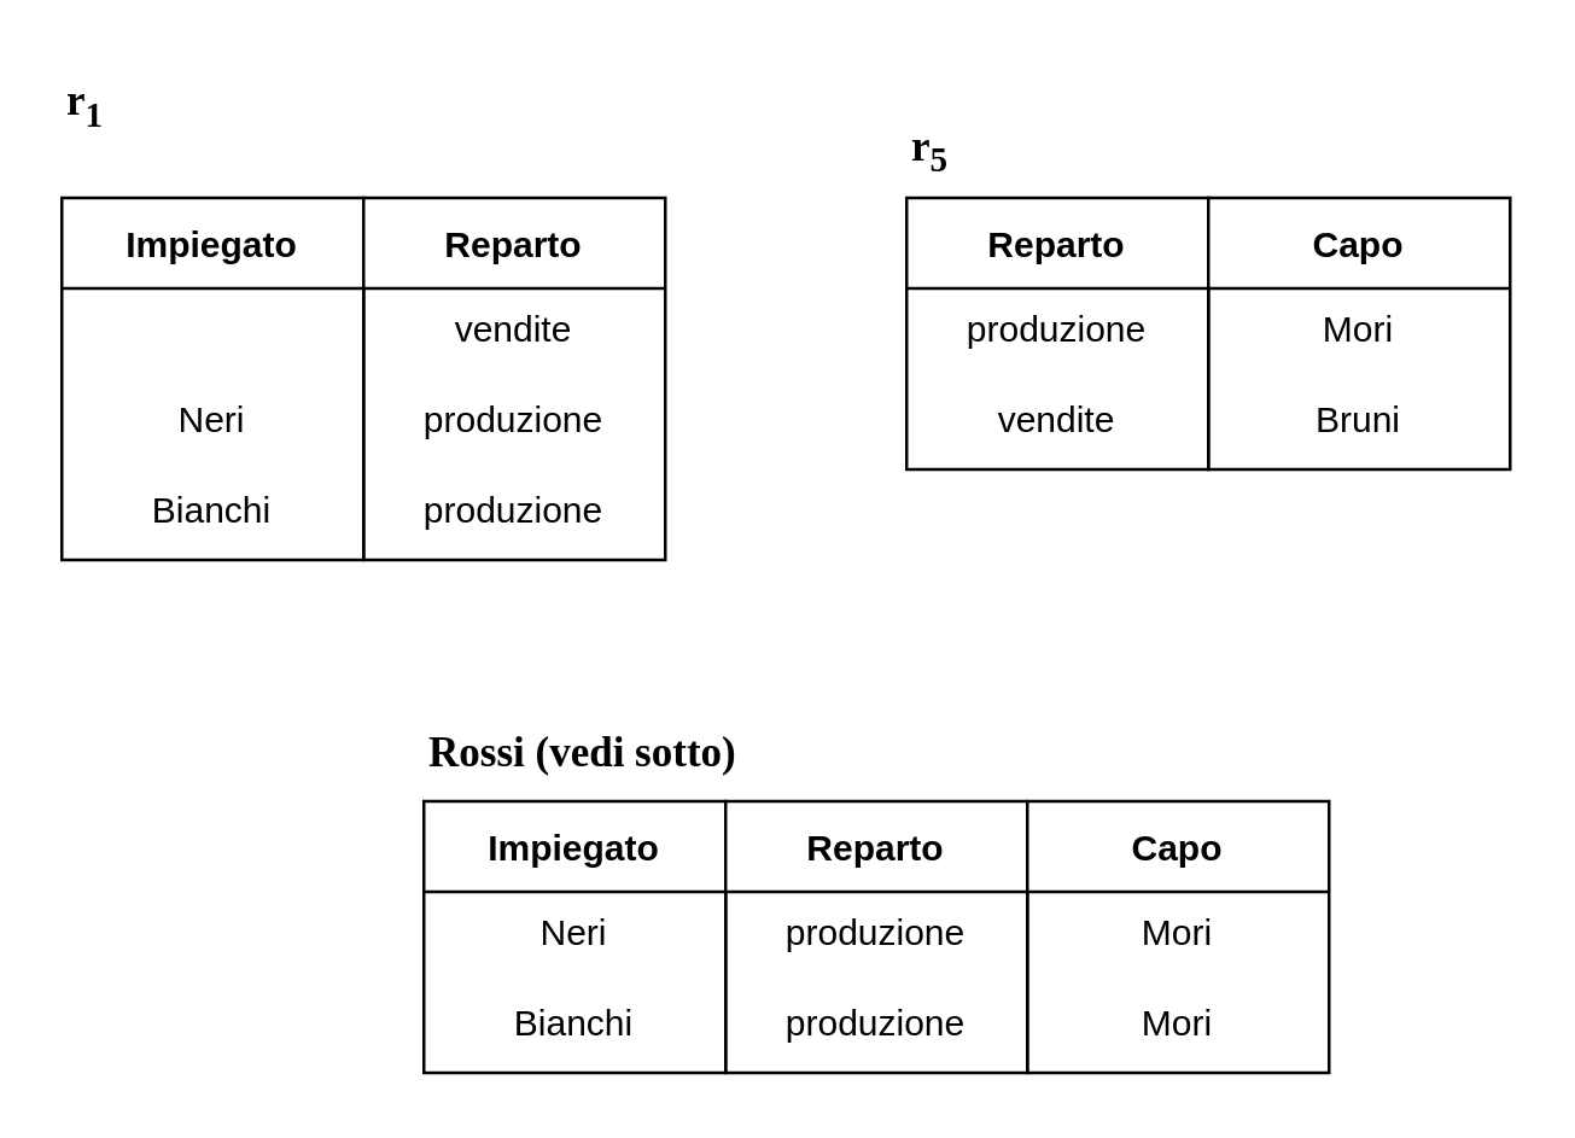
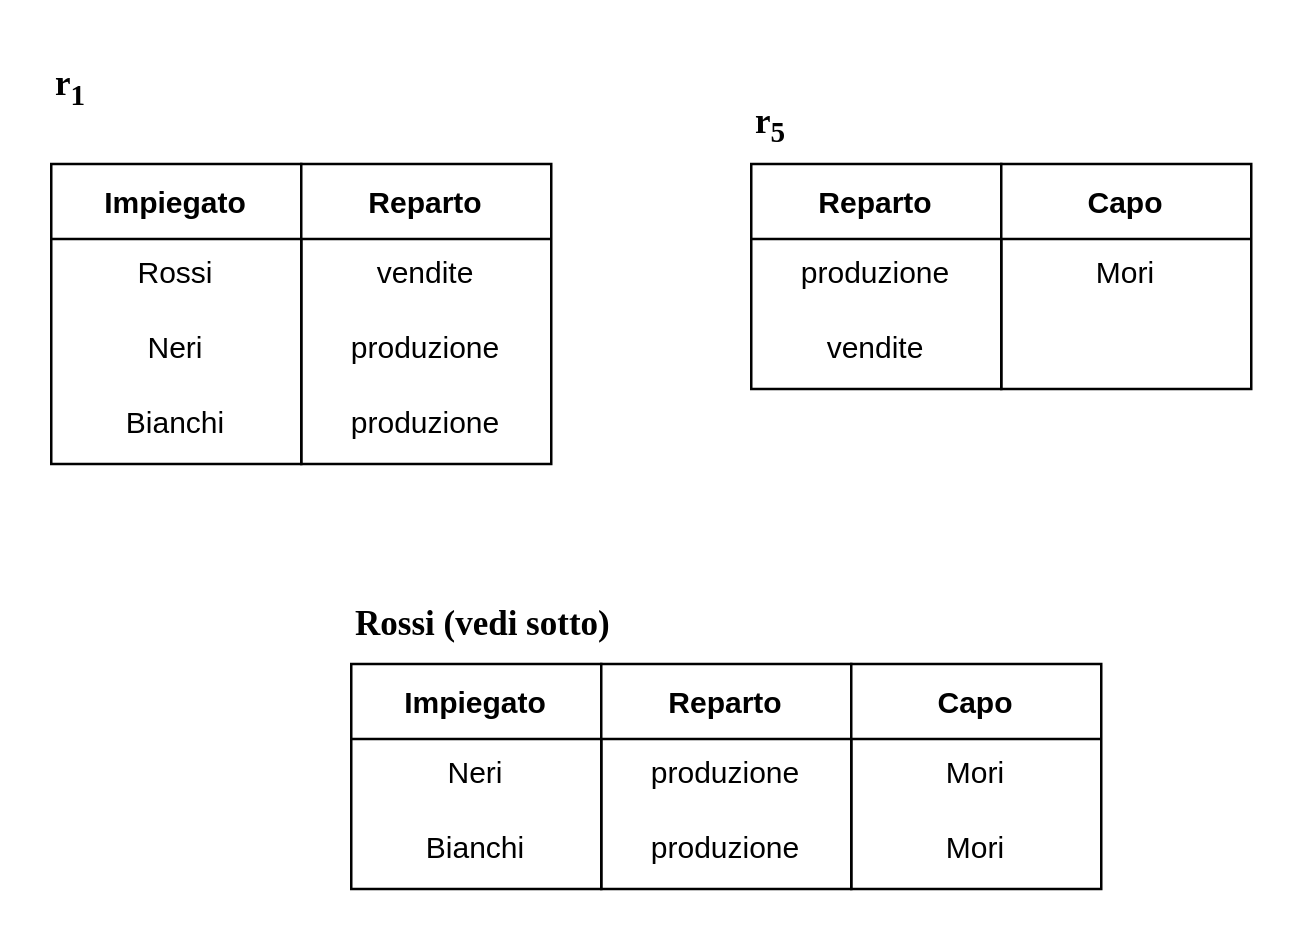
+ <mxCell id="3" value="Rossi" style="text;strokeColor=none;fillColor=none;spacingLeft=4;spacingRight=4;overflow=hidden;rotatable=0;points=[[0,0.5],[1,0.5]];portConstraint=eastwest;fontSize=12;align=center;" parent="2" vertex="1"><mxGeometry y="30" width="100" height="30" as="geometry" /></mxCell>
- <mxCell id="16" value="Bruni" style="text;strokeColor=none;fillColor=none;spacingLeft=4;spacingRight=4;overflow=hidden;rotatable=0;points=[[0,0.5],[1,0.5]];portConstraint=eastwest;fontSize=12;align=center;" parent="14" vertex="1"><mxGeometry y="60" width="100" height="30" as="geometry" /></mxCell>
